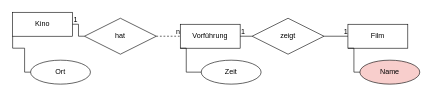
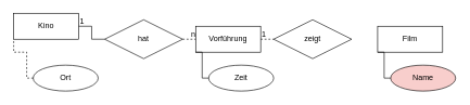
- <mxCell id="5" value="hat" style="shape=rhombus;perimeter=rhombusPerimeter;whiteSpace=wrap;html=1;align=center;" vertex="1" parent="1"><mxGeometry x="140" y="30" width="120" height="60" as="geometry" /></mxCell>
+ <mxCell id="5" value="hat" style="shape=rhombus;perimeter=rhombusPerimeter;whiteSpace=wrap;html=1;align=center;" vertex="1" parent="1"><mxGeometry x="160" y="30" width="120" height="60" as="geometry" /></mxCell>
- <mxCell id="11" value="" style="endArrow=none;html=1;rounded=0;entryX=0;entryY=0.5;entryDx=0;entryDy=0;edgeStyle=orthogonalEdgeStyle;" edge="1" parent="1" source="3" target="10"><mxGeometry relative="1" as="geometry"><mxPoint x="400" y="60" as="sourcePoint" /><mxPoint x="560" y="60" as="targetPoint" /></mxGeometry></mxCell>
+ <mxCell id="11" value="" style="endArrow=none;html=1;rounded=0;entryX=0;entryY=0.5;entryDx=0;entryDy=0;edgeStyle=orthogonalEdgeStyle;dashed=1;" edge="1" parent="1" source="3" target="10"><mxGeometry relative="1" as="geometry"><mxPoint x="400" y="60" as="sourcePoint" /><mxPoint x="560" y="60" as="targetPoint" /></mxGeometry></mxCell>
- <mxCell id="13" value="" style="endArrow=none;html=1;rounded=0;entryX=0;entryY=0.5;entryDx=0;entryDy=0;edgeStyle=orthogonalEdgeStyle;" edge="1" parent="1" source="10" target="4"><mxGeometry relative="1" as="geometry"><mxPoint x="540" y="60" as="sourcePoint" /><mxPoint x="700" y="60" as="targetPoint" /></mxGeometry></mxCell>
- <mxCell id="14" value="1" style="resizable=0;html=1;align=right;verticalAlign=bottom;" connectable="0" vertex="1" parent="13"><mxGeometry x="1" relative="1" as="geometry" /></mxCell>
- <mxCell id="20" value="" style="endArrow=none;html=1;rounded=0;edgeStyle=orthogonalEdgeStyle;entryX=0;entryY=1;entryDx=0;entryDy=0;" edge="1" parent="1" source="15" target="2"><mxGeometry relative="1" as="geometry"><mxPoint x="-110" y="120" as="sourcePoint" /><mxPoint x="-110" y="120" as="targetPoint" /><Array as="points"><mxPoint x="40" y="120" /><mxPoint x="40" y="80" /></Array></mxGeometry></mxCell>
+ <mxCell id="20" value="" style="endArrow=none;html=1;rounded=0;edgeStyle=orthogonalEdgeStyle;entryX=0;entryY=1;entryDx=0;entryDy=0;dashed=1;" edge="1" parent="1" source="15" target="2"><mxGeometry relative="1" as="geometry"><mxPoint x="-110" y="120" as="sourcePoint" /><mxPoint x="-110" y="120" as="targetPoint" /><Array as="points"><mxPoint x="40" y="120" /><mxPoint x="40" y="80" /></Array></mxGeometry></mxCell>
- <mxCell id="16" value="Zeit" style="ellipse;whiteSpace=wrap;html=1;align=center;" vertex="1" parent="1"><mxGeometry x="335" y="100" width="100" height="40" as="geometry" /></mxCell>
+ <mxCell id="16" value="Zeit" style="ellipse;whiteSpace=wrap;html=1;align=center;" vertex="1" parent="1"><mxGeometry x="320" y="100" width="100" height="40" as="geometry" /></mxCell>
